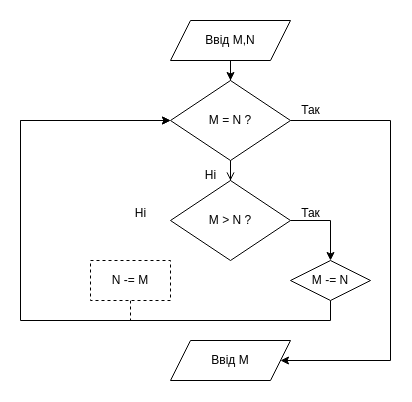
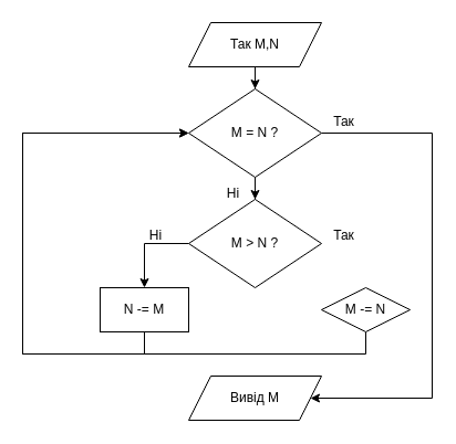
- <mxCell id="4" value="Ввід M,N" style="shape=parallelogram;perimeter=parallelogramPerimeter;whiteSpace=wrap;html=1;fixedSize=1;" parent="1" vertex="1"><mxGeometry x="170" y="20" width="120" height="40" as="geometry" /></mxCell>
+ <mxCell id="4" value="Так M,N" style="shape=parallelogram;perimeter=parallelogramPerimeter;whiteSpace=wrap;html=1;fixedSize=1;" parent="1" vertex="1"><mxGeometry x="170" y="20" width="120" height="40" as="geometry" /></mxCell>
- <mxCell id="5" style="edgeStyle=orthogonalEdgeStyle;rounded=0;orthogonalLoop=1;jettySize=auto;html=1;entryX=0.5;entryY=0;entryDx=0;entryDy=0;endArrow=open;" parent="1" source="6" target="9" edge="1"><mxGeometry relative="1" as="geometry" /></mxCell>
+ <mxCell id="5" style="edgeStyle=orthogonalEdgeStyle;rounded=0;orthogonalLoop=1;jettySize=auto;html=1;entryX=0.5;entryY=0;entryDx=0;entryDy=0;" parent="1" source="6" target="9" edge="1"><mxGeometry relative="1" as="geometry" /></mxCell>
+ <mxCell id="7" style="edgeStyle=orthogonalEdgeStyle;rounded=0;orthogonalLoop=1;jettySize=auto;html=1;entryX=0.5;entryY=0;entryDx=0;entryDy=0;" parent="1" source="9" target="13" edge="1"><mxGeometry relative="1" as="geometry"><Array as="points"><mxPoint x="130" y="220" /></Array></mxGeometry></mxCell>
- <mxCell id="8" style="edgeStyle=orthogonalEdgeStyle;rounded=0;orthogonalLoop=1;jettySize=auto;html=1;entryX=0.5;entryY=0;entryDx=0;entryDy=0;" parent="1" source="9" target="11" edge="1"><mxGeometry relative="1" as="geometry"><Array as="points"><mxPoint x="330" y="220" /></Array></mxGeometry></mxCell>
- <mxCell id="13" value="N -= M" style="rounded=0;whiteSpace=wrap;html=1;dashed=1;" parent="1" vertex="1"><mxGeometry x="90" y="260" width="80" height="40" as="geometry" /></mxCell>
+ <mxCell id="13" value="N -= M" style="rounded=0;whiteSpace=wrap;html=1;" parent="1" vertex="1"><mxGeometry x="90" y="260" width="80" height="40" as="geometry" /></mxCell>
- <mxCell id="12" style="edgeStyle=orthogonalEdgeStyle;rounded=0;orthogonalLoop=1;jettySize=auto;html=1;entryX=0;entryY=0.5;entryDx=0;entryDy=0;dashed=1;" parent="1" source="13" target="6" edge="1"><mxGeometry relative="1" as="geometry"><Array as="points"><mxPoint x="130" y="320" /><mxPoint x="20" y="320" /><mxPoint x="20" y="120" /></Array></mxGeometry></mxCell>
+ <mxCell id="12" style="edgeStyle=orthogonalEdgeStyle;rounded=0;orthogonalLoop=1;jettySize=auto;html=1;entryX=0;entryY=0.5;entryDx=0;entryDy=0;" parent="1" source="13" target="6" edge="1"><mxGeometry relative="1" as="geometry"><Array as="points"><mxPoint x="130" y="320" /><mxPoint x="20" y="320" /><mxPoint x="20" y="120" /></Array></mxGeometry></mxCell>
- <mxCell id="16" value="Ввід М" style="shape=parallelogram;perimeter=parallelogramPerimeter;whiteSpace=wrap;html=1;fixedSize=1;" parent="1" vertex="1"><mxGeometry x="170" y="340" width="120" height="40" as="geometry" /></mxCell>
+ <mxCell id="16" value="Вивід М" style="shape=parallelogram;perimeter=parallelogramPerimeter;whiteSpace=wrap;html=1;fixedSize=1;" parent="1" vertex="1"><mxGeometry x="170" y="340" width="120" height="40" as="geometry" /></mxCell>
